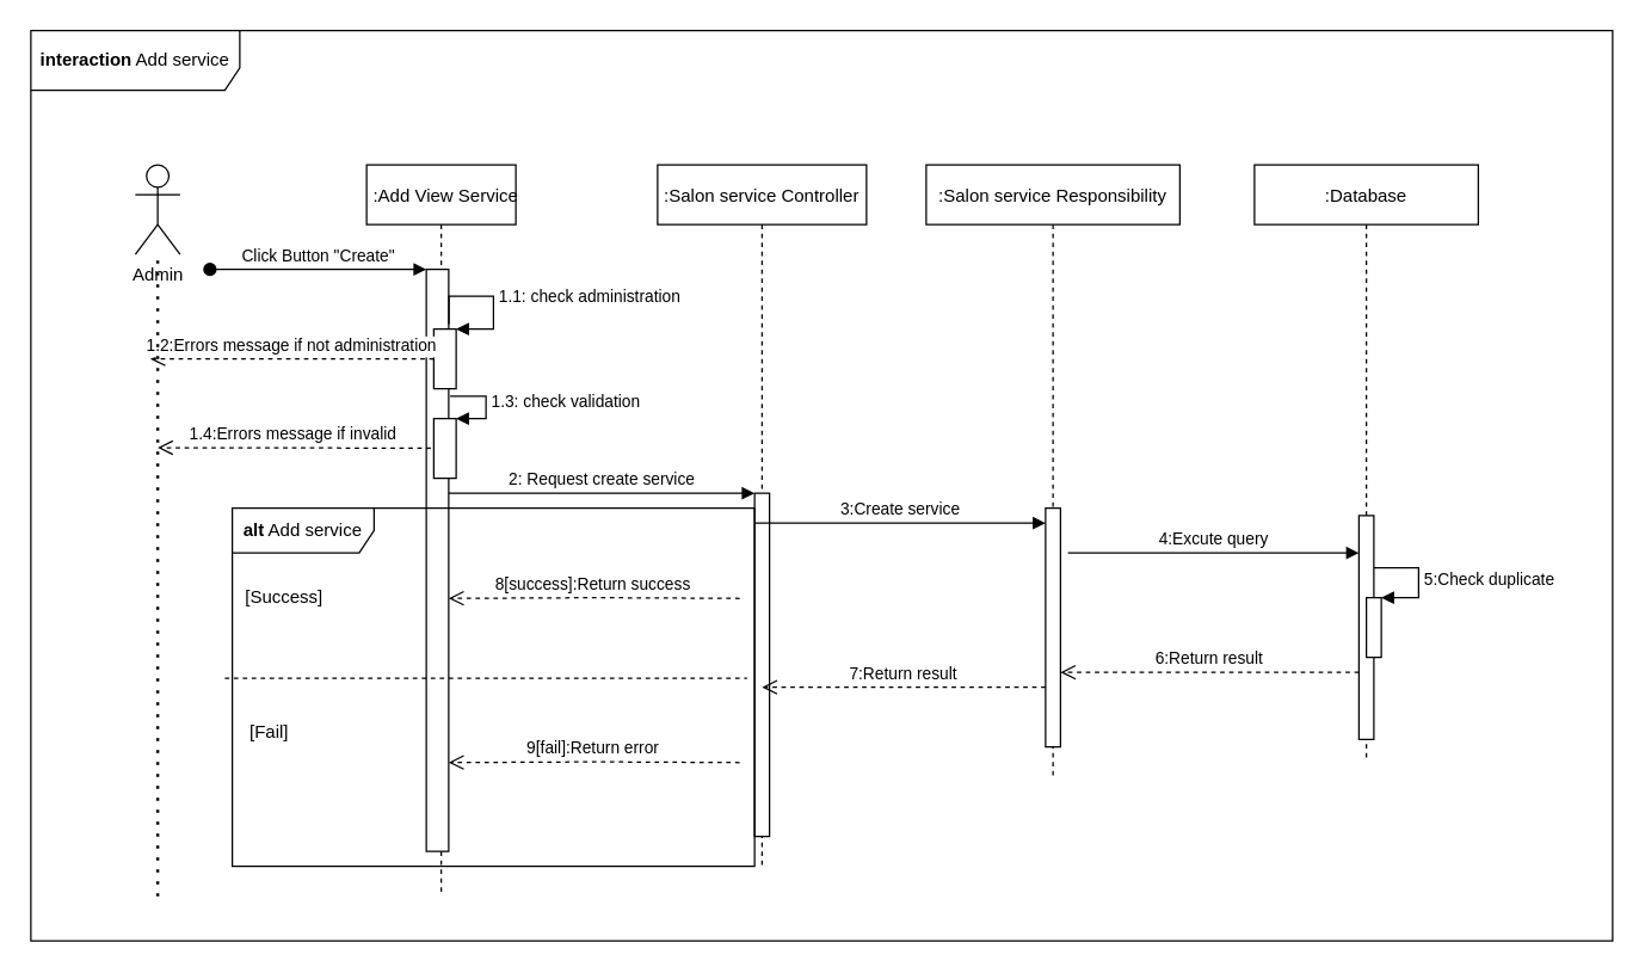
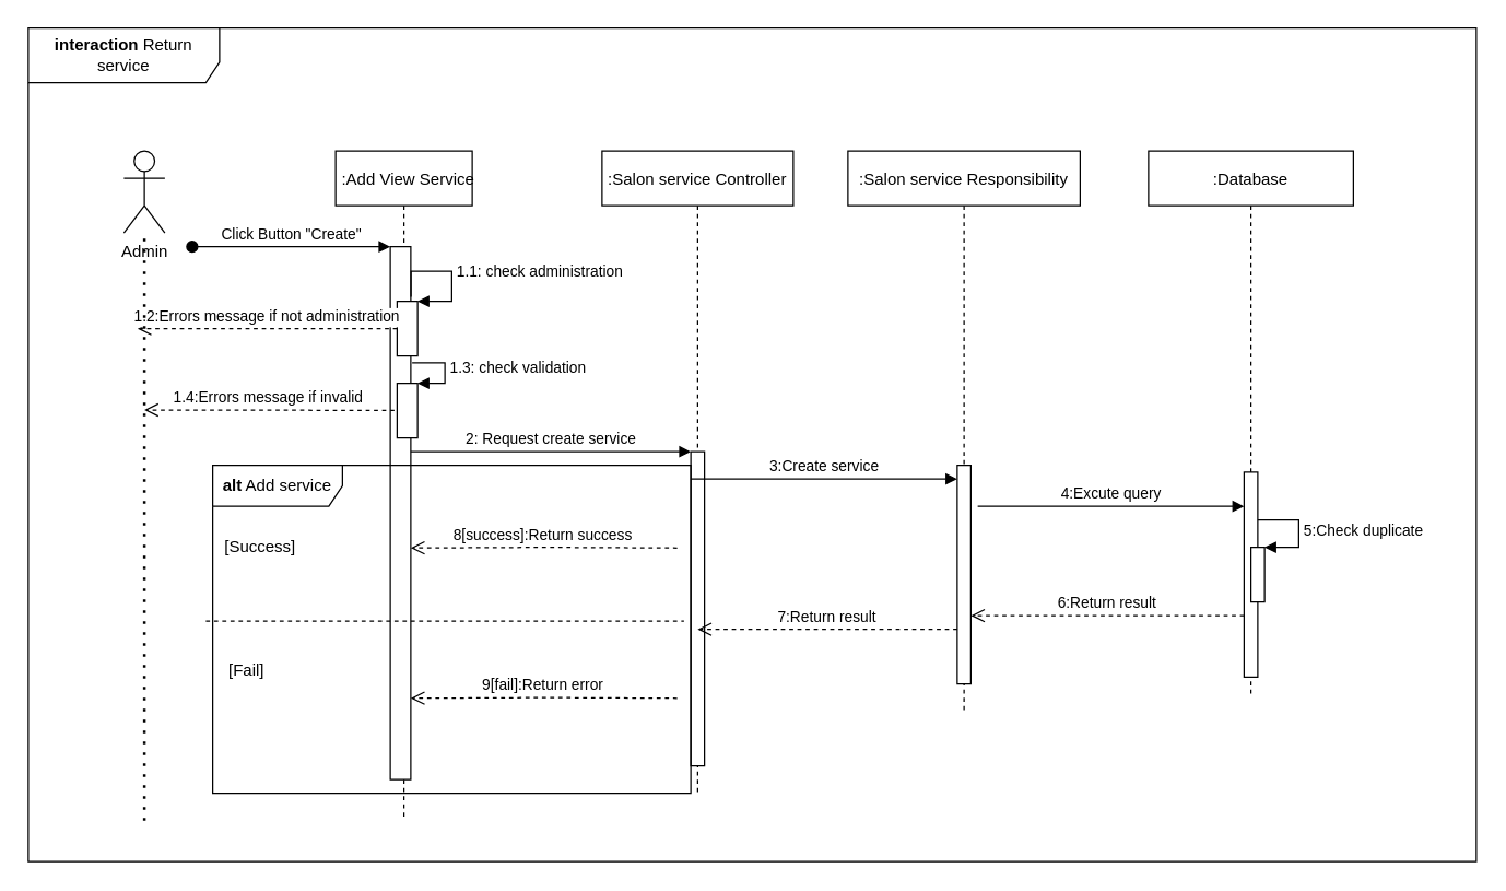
- <mxCell id="32" value="&lt;b&gt;interaction&lt;/b&gt; Add service" style="shape=umlFrame;whiteSpace=wrap;html=1;width=140;height=40;" parent="1" vertex="1"><mxGeometry x="20" y="20" width="1060" height="610" as="geometry" /></mxCell>
+ <mxCell id="32" value="&lt;b&gt;interaction&lt;/b&gt; Return service" style="shape=umlFrame;whiteSpace=wrap;html=1;width=140;height=40;" parent="1" vertex="1"><mxGeometry x="20" y="20" width="1060" height="610" as="geometry" /></mxCell>
